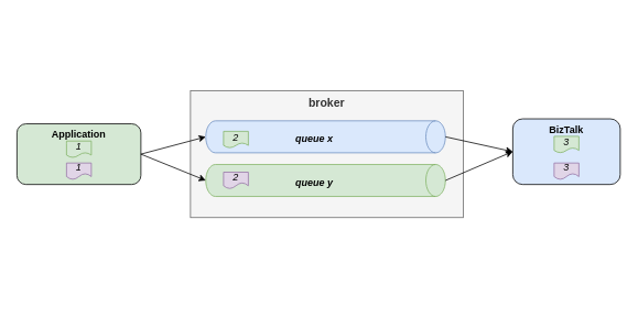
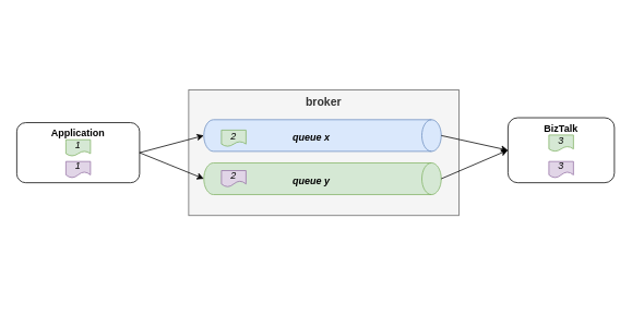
- <mxCell id="5" value="BizTalk" style="rounded=1;whiteSpace=wrap;html=1;fontStyle=1;verticalAlign=top;fillColor=#dae8fc;" vertex="1" parent="1"><mxGeometry x="620" y="143.38" width="130" height="79.5" as="geometry" /></mxCell>
+ <mxCell id="5" value="BizTalk" style="rounded=1;whiteSpace=wrap;html=1;fontStyle=1;verticalAlign=top;" vertex="1" parent="1"><mxGeometry x="620" y="143.38" width="130" height="79.5" as="geometry" /></mxCell>
- <mxCell id="4" value="Application" style="rounded=1;whiteSpace=wrap;html=1;fontStyle=1;verticalAlign=top;fillColor=#d5e8d4;" vertex="1" parent="1"><mxGeometry x="20" y="149.38" width="150" height="73.5" as="geometry" /></mxCell>
+ <mxCell id="4" value="Application" style="rounded=1;whiteSpace=wrap;html=1;fontStyle=1;verticalAlign=top;" vertex="1" parent="1"><mxGeometry x="20" y="149.38" width="150" height="73.5" as="geometry" /></mxCell>
